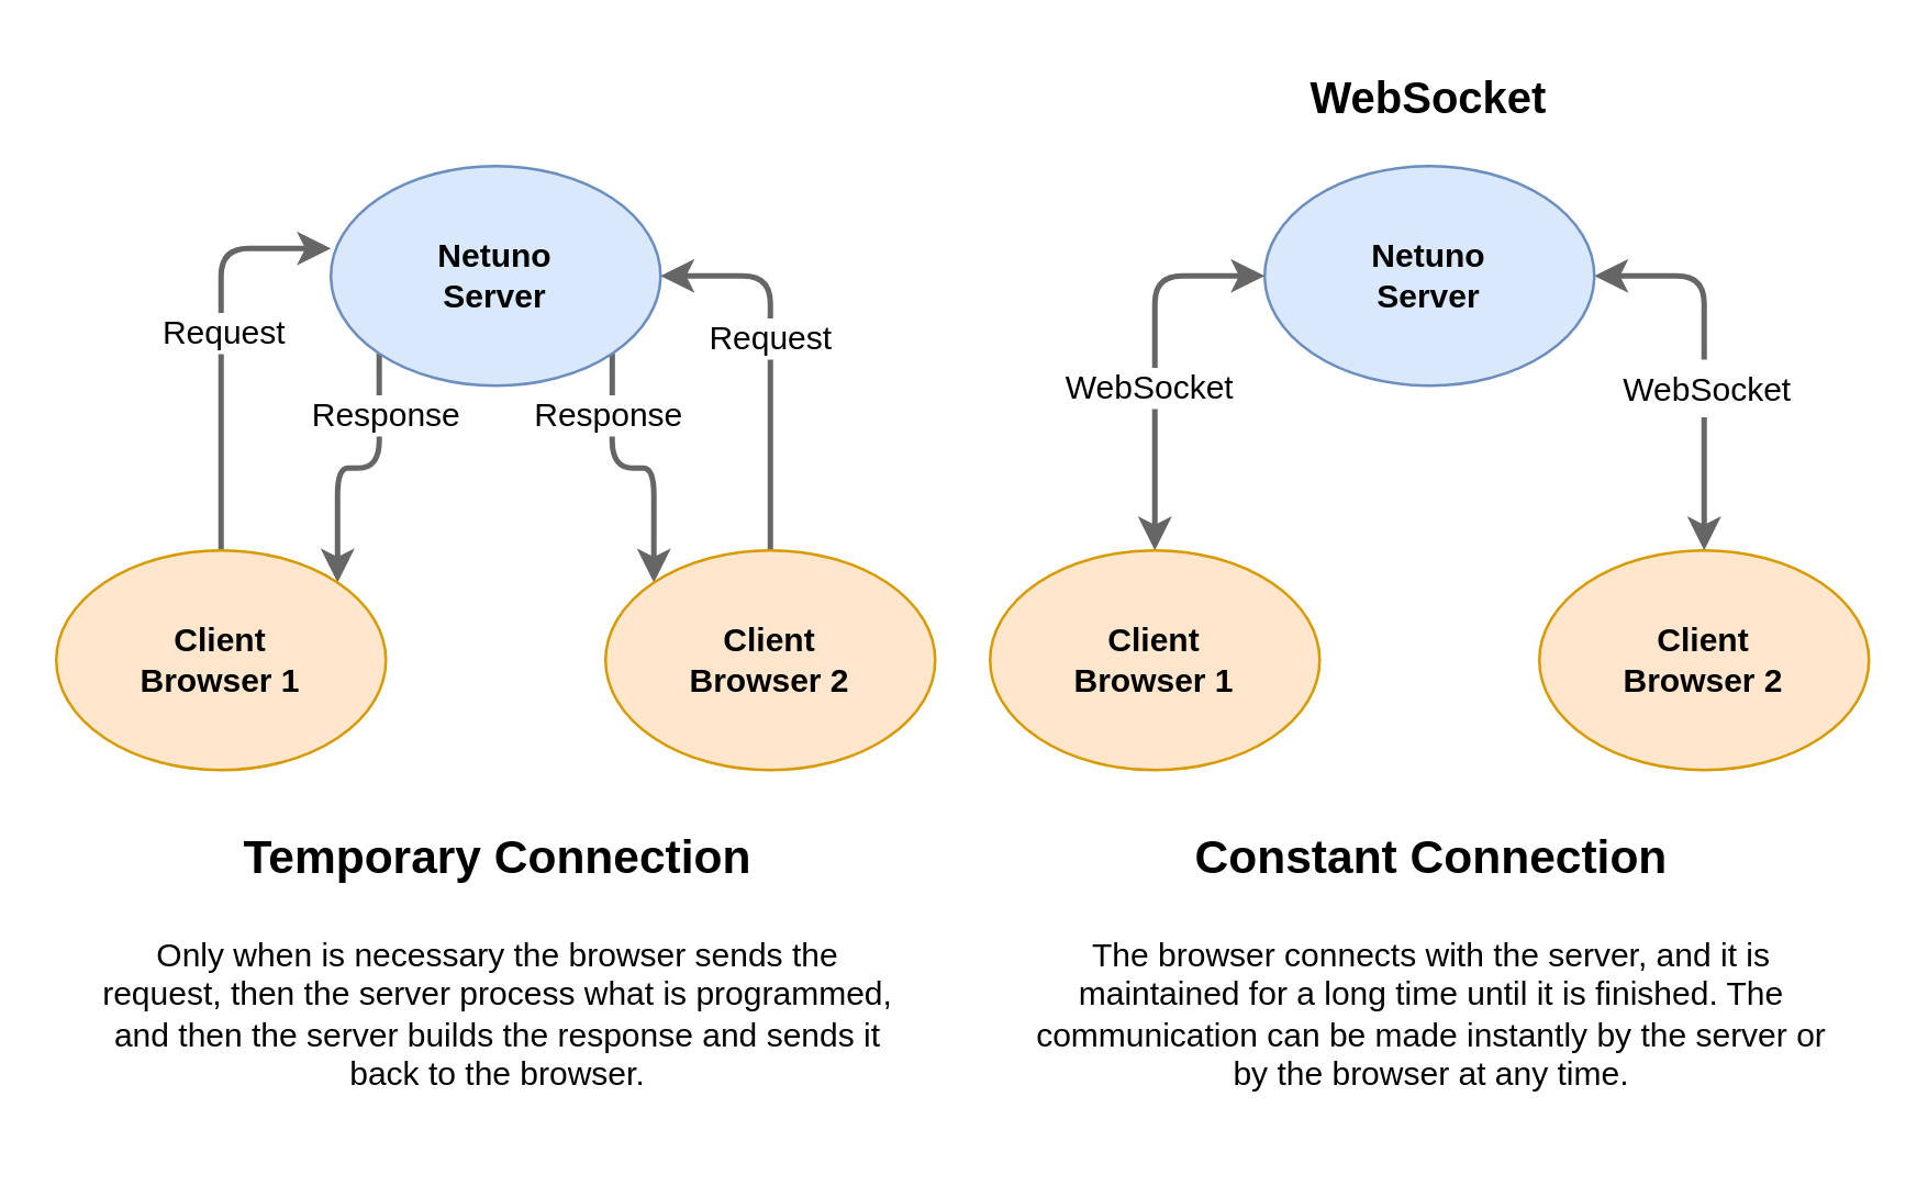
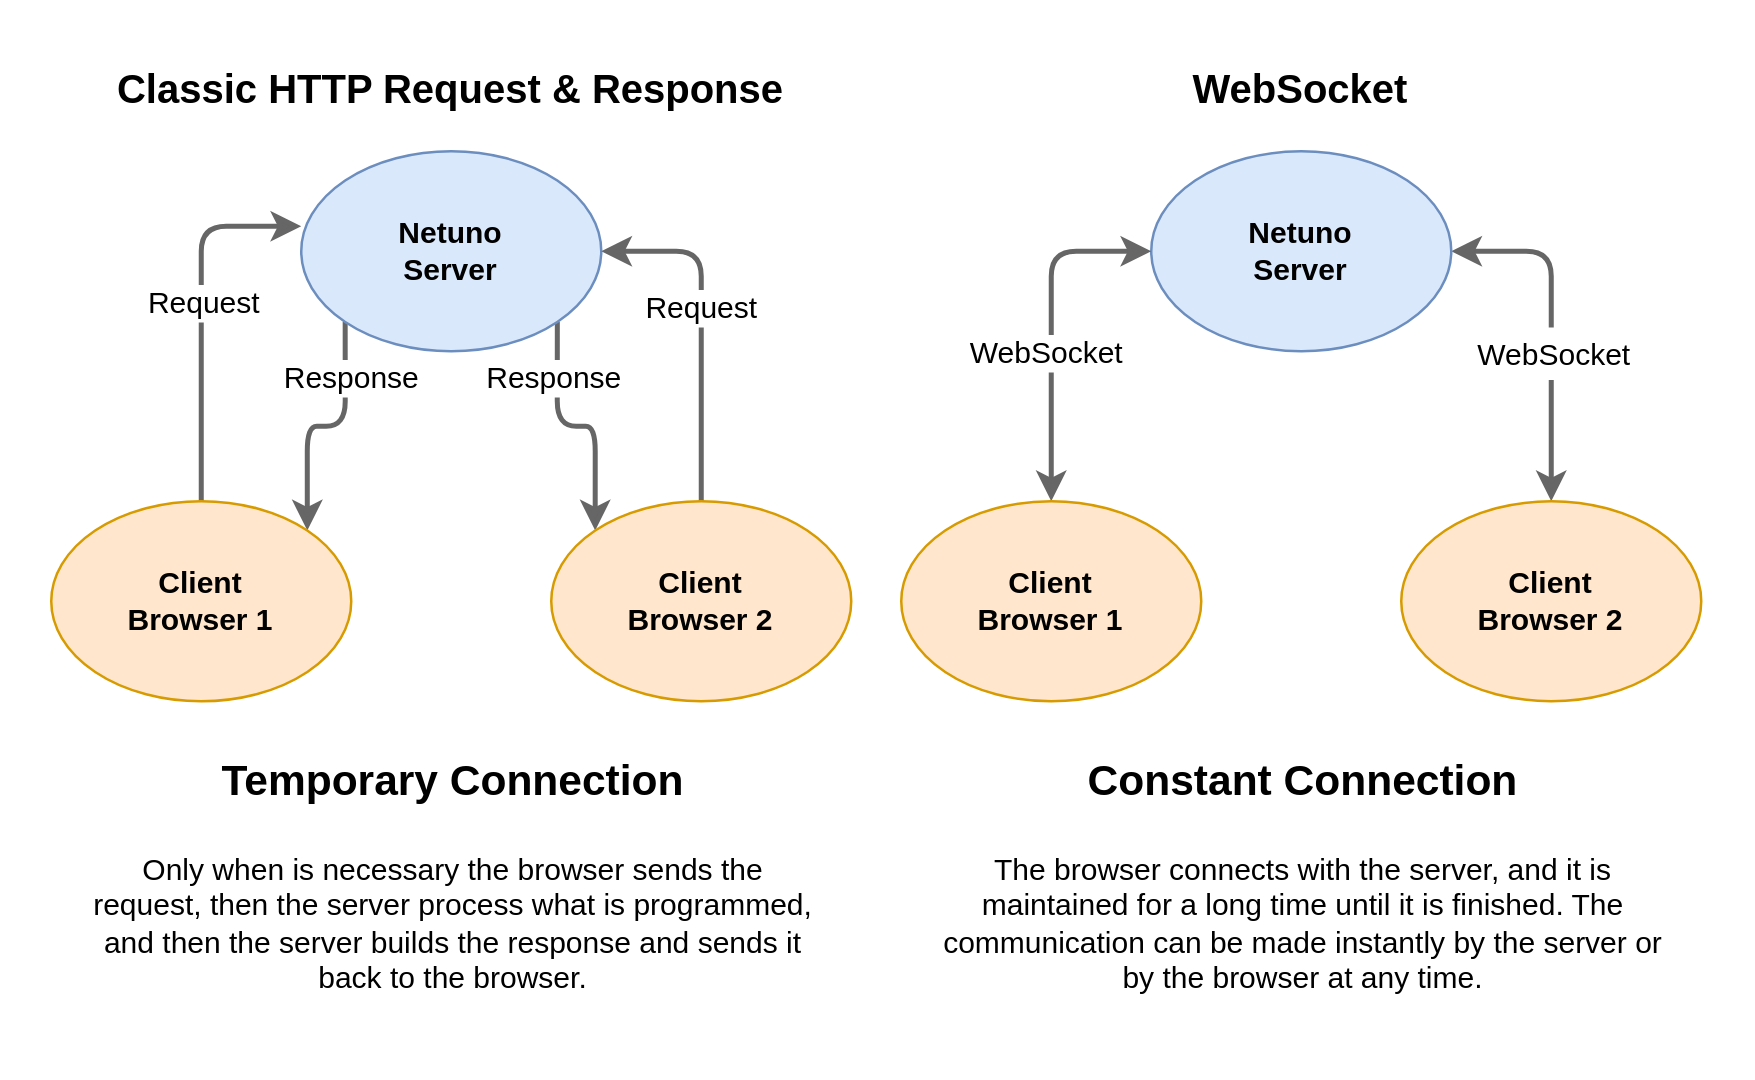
+ <mxCell id="20" value="Classic HTTP Request &amp;amp; Response" style="text;html=1;strokeColor=none;fillColor=none;align=center;verticalAlign=middle;whiteSpace=wrap;rounded=0;fontSize=16;fontStyle=1" vertex="1" parent="1"><mxGeometry x="20" y="20" width="320" height="30" as="geometry" /></mxCell>
